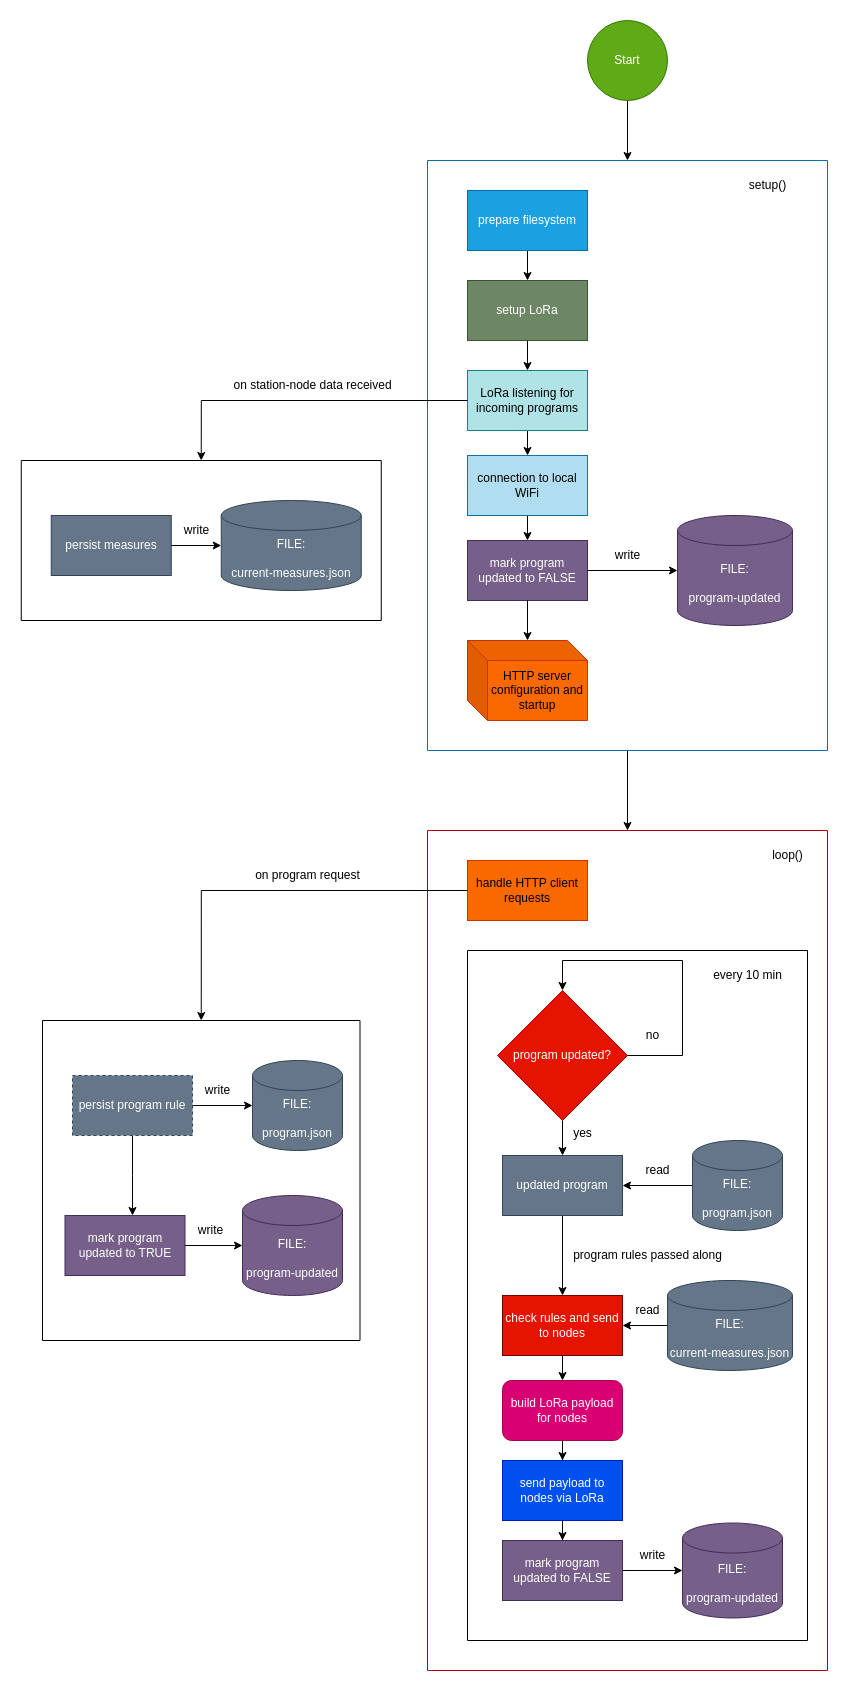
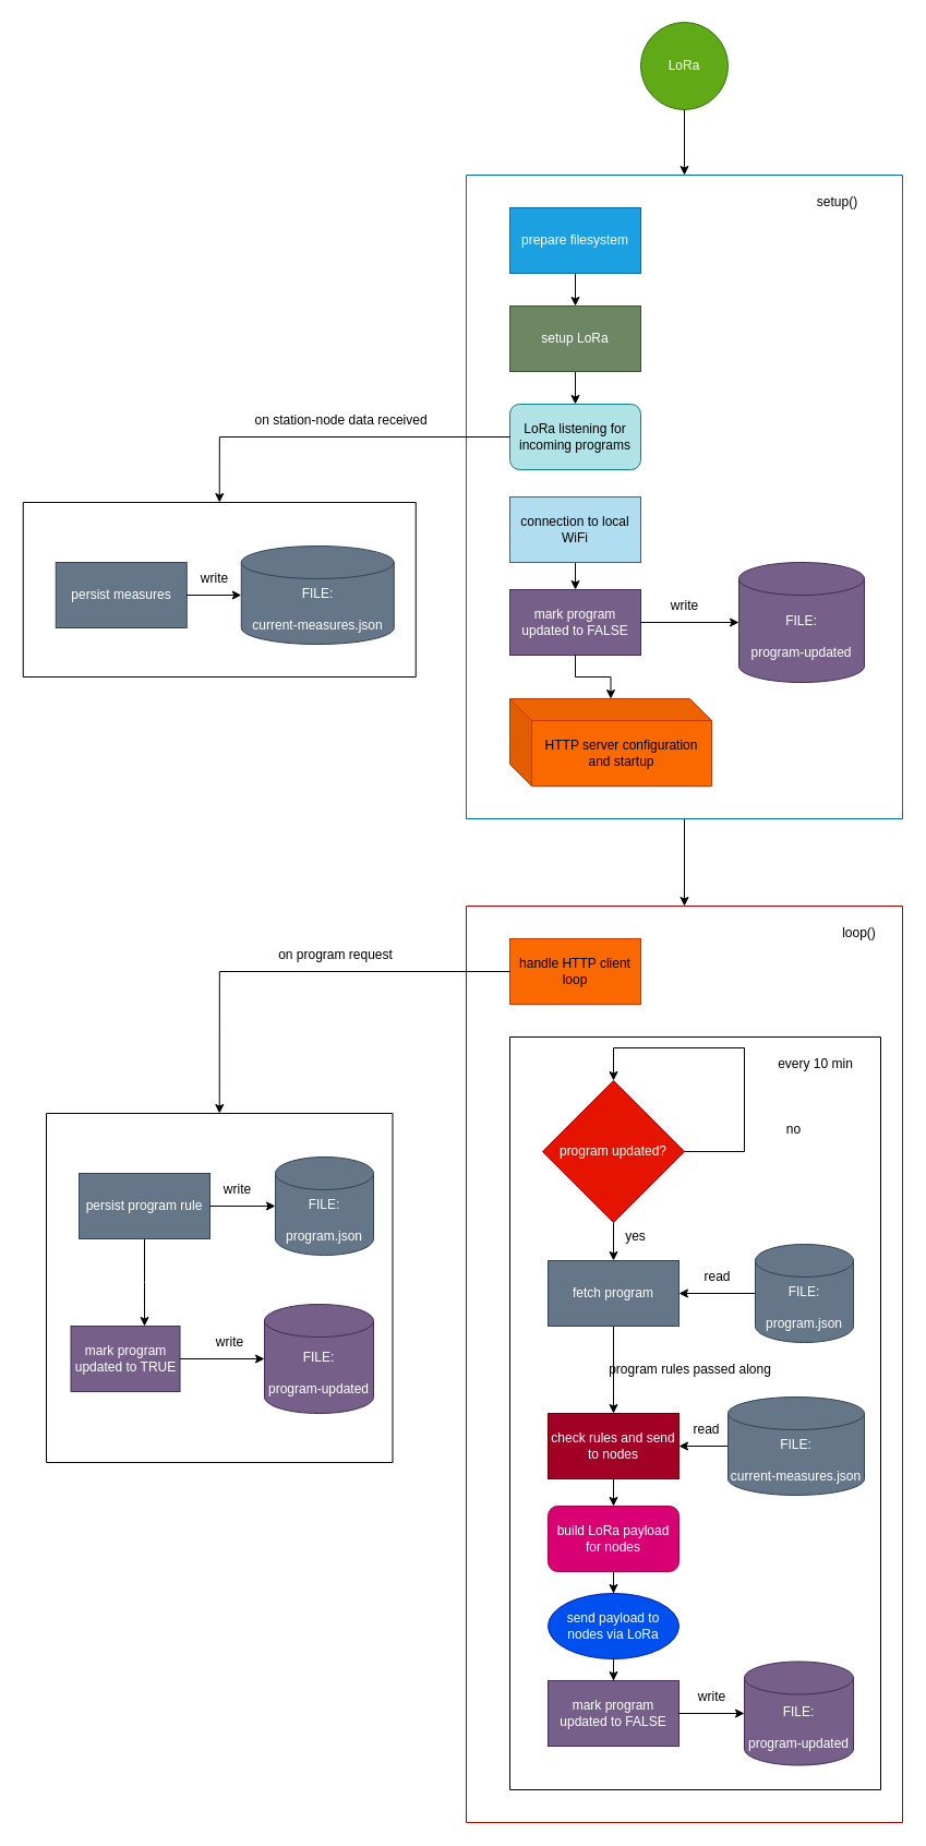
- <mxCell id="20" value="Start" style="ellipse;whiteSpace=wrap;html=1;aspect=fixed;fillColor=#60a917;fontColor=#ffffff;strokeColor=#2D7600;" parent="1" vertex="1"><mxGeometry x="587" y="20" width="80" height="80" as="geometry" /></mxCell>
+ <mxCell id="20" value="LoRa" style="ellipse;whiteSpace=wrap;html=1;aspect=fixed;fillColor=#60a917;fontColor=#ffffff;strokeColor=#2D7600;" parent="1" vertex="1"><mxGeometry x="587" y="20" width="80" height="80" as="geometry" /></mxCell>
- <mxCell id="10" value="LoRa listening for incoming programs" style="rounded=0;whiteSpace=wrap;html=1;fillColor=#b0e3e6;strokeColor=#0e8088;" parent="3" vertex="1"><mxGeometry x="40" y="210" width="120" height="60" as="geometry" /></mxCell>
+ <mxCell id="10" value="LoRa listening for incoming programs" style="whiteSpace=wrap;html=1;fillColor=#b0e3e6;strokeColor=#0e8088;rounded=1;" parent="3" vertex="1"><mxGeometry x="40" y="210" width="120" height="60" as="geometry" /></mxCell>
- <mxCell id="9" style="edgeStyle=orthogonalEdgeStyle;rounded=0;orthogonalLoop=1;jettySize=auto;html=1;" parent="3" source="10" target="8" edge="1"><mxGeometry relative="1" as="geometry" /></mxCell>
- <mxCell id="13" value="HTTP server configuration and startup" style="shape=cube;whiteSpace=wrap;html=1;boundedLbl=1;backgroundOutline=1;darkOpacity=0.05;darkOpacity2=0.1;fillColor=#fa6800;fontColor=#000000;strokeColor=#C73500;" parent="3" vertex="1"><mxGeometry x="40" y="480" width="120" height="80" as="geometry" /></mxCell>
+ <mxCell id="13" value="HTTP server configuration and startup" style="shape=cube;whiteSpace=wrap;html=1;boundedLbl=1;backgroundOutline=1;darkOpacity=0.05;darkOpacity2=0.1;fillColor=#fa6800;fontColor=#000000;strokeColor=#C73500;" parent="3" vertex="1"><mxGeometry x="40" y="480" width="185" height="80" as="geometry" /></mxCell>
- <mxCell id="23" value="handle HTTP client requests" style="rounded=0;whiteSpace=wrap;html=1;fillColor=#fa6800;fontColor=#000000;strokeColor=#C73500;" parent="21" vertex="1"><mxGeometry x="40" y="30" width="120" height="60" as="geometry" /></mxCell>
+ <mxCell id="23" value="handle HTTP client loop" style="rounded=0;whiteSpace=wrap;html=1;fillColor=#fa6800;fontColor=#000000;strokeColor=#C73500;" parent="21" vertex="1"><mxGeometry x="40" y="30" width="120" height="60" as="geometry" /></mxCell>
- <mxCell id="45" value="no" style="text;html=1;align=center;verticalAlign=middle;resizable=0;points=[];autosize=1;strokeColor=none;fillColor=none;" parent="24" vertex="1"><mxGeometry x="165" y="70" width="40" height="30" as="geometry" /></mxCell>
+ <mxCell id="45" value="no" style="text;html=1;align=center;verticalAlign=middle;resizable=0;points=[];autosize=1;strokeColor=none;fillColor=none;" parent="24" vertex="1"><mxGeometry x="240" y="70" width="40" height="30" as="geometry" /></mxCell>
- <mxCell id="52" value="persist program rule" style="whiteSpace=wrap;html=1;fillColor=#647687;fontColor=#ffffff;strokeColor=#314354;dashed=1;" parent="50" vertex="1"><mxGeometry x="30" y="55" width="120" height="60" as="geometry" /></mxCell>
+ <mxCell id="52" value="persist program rule" style="whiteSpace=wrap;html=1;fillColor=#647687;fontColor=#ffffff;strokeColor=#314354;" parent="50" vertex="1"><mxGeometry x="30" y="55" width="120" height="60" as="geometry" /></mxCell>
- <mxCell id="29" value="updated program" style="whiteSpace=wrap;html=1;fillColor=#647687;fontColor=#ffffff;strokeColor=#314354;" parent="24" vertex="1"><mxGeometry x="35" y="205" width="120" height="60" as="geometry" /></mxCell>
+ <mxCell id="29" value="fetch program" style="whiteSpace=wrap;html=1;fillColor=#647687;fontColor=#ffffff;strokeColor=#314354;" parent="24" vertex="1"><mxGeometry x="35" y="205" width="120" height="60" as="geometry" /></mxCell>
- <mxCell id="56" value="mark program updated to TRUE" style="rounded=0;whiteSpace=wrap;html=1;fillColor=#76608a;fontColor=#ffffff;strokeColor=#432D57;" parent="50" vertex="1"><mxGeometry x="22.5" y="195" width="120" height="60" as="geometry" /></mxCell>
+ <mxCell id="56" value="mark program updated to TRUE" style="rounded=0;whiteSpace=wrap;html=1;fillColor=#76608a;fontColor=#ffffff;strokeColor=#432D57;" parent="50" vertex="1"><mxGeometry x="22.5" y="195" width="100" height="60" as="geometry" /></mxCell>
- <mxCell id="35" value="program rules passed along" style="text;html=1;align=center;verticalAlign=middle;resizable=0;points=[];autosize=1;strokeColor=none;fillColor=none;" parent="24" vertex="1"><mxGeometry x="95" y="290" width="170" height="30" as="geometry" /></mxCell>
+ <mxCell id="35" value="program rules passed along" style="text;html=1;align=center;verticalAlign=middle;resizable=0;points=[];autosize=1;strokeColor=none;fillColor=none;" parent="24" vertex="1"><mxGeometry x="80" y="290" width="170" height="30" as="geometry" /></mxCell>
- <mxCell id="34" value="check rules and send to nodes" style="whiteSpace=wrap;html=1;fillColor=#e51400;fontColor=#ffffff;strokeColor=#6F0000;" parent="24" vertex="1"><mxGeometry x="35" y="345" width="120" height="60" as="geometry" /></mxCell>
+ <mxCell id="34" value="check rules and send to nodes" style="whiteSpace=wrap;html=1;fillColor=#a20025;fontColor=#ffffff;strokeColor=#6F0000;" parent="24" vertex="1"><mxGeometry x="35" y="345" width="120" height="60" as="geometry" /></mxCell>
- <mxCell id="39" value="send payload to nodes via LoRa" style="whiteSpace=wrap;html=1;fillColor=#0050ef;fontColor=#ffffff;strokeColor=#001DBC;" parent="24" vertex="1"><mxGeometry x="35" y="510" width="120" height="60" as="geometry" /></mxCell>
+ <mxCell id="39" value="send payload to nodes via LoRa" style="ellipse;whiteSpace=wrap;html=1;fillColor=#0050ef;fontColor=#ffffff;strokeColor=#001DBC;" parent="24" vertex="1"><mxGeometry x="35" y="510" width="120" height="60" as="geometry" /></mxCell>
